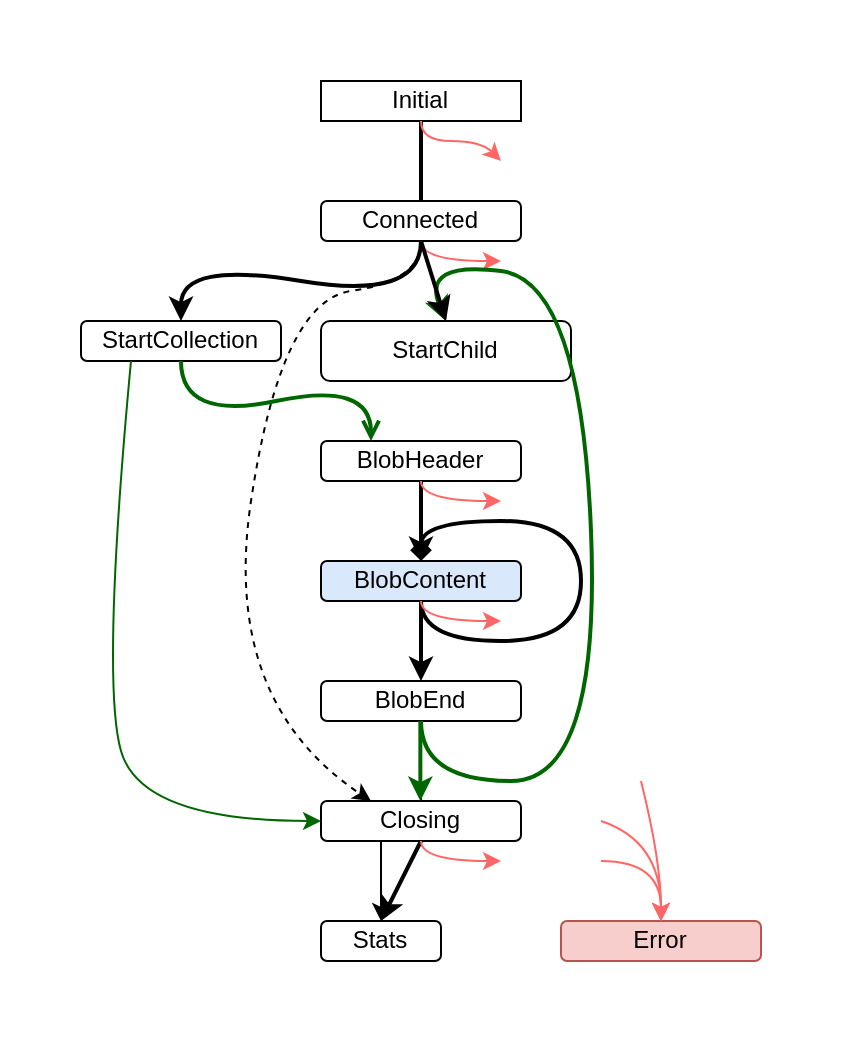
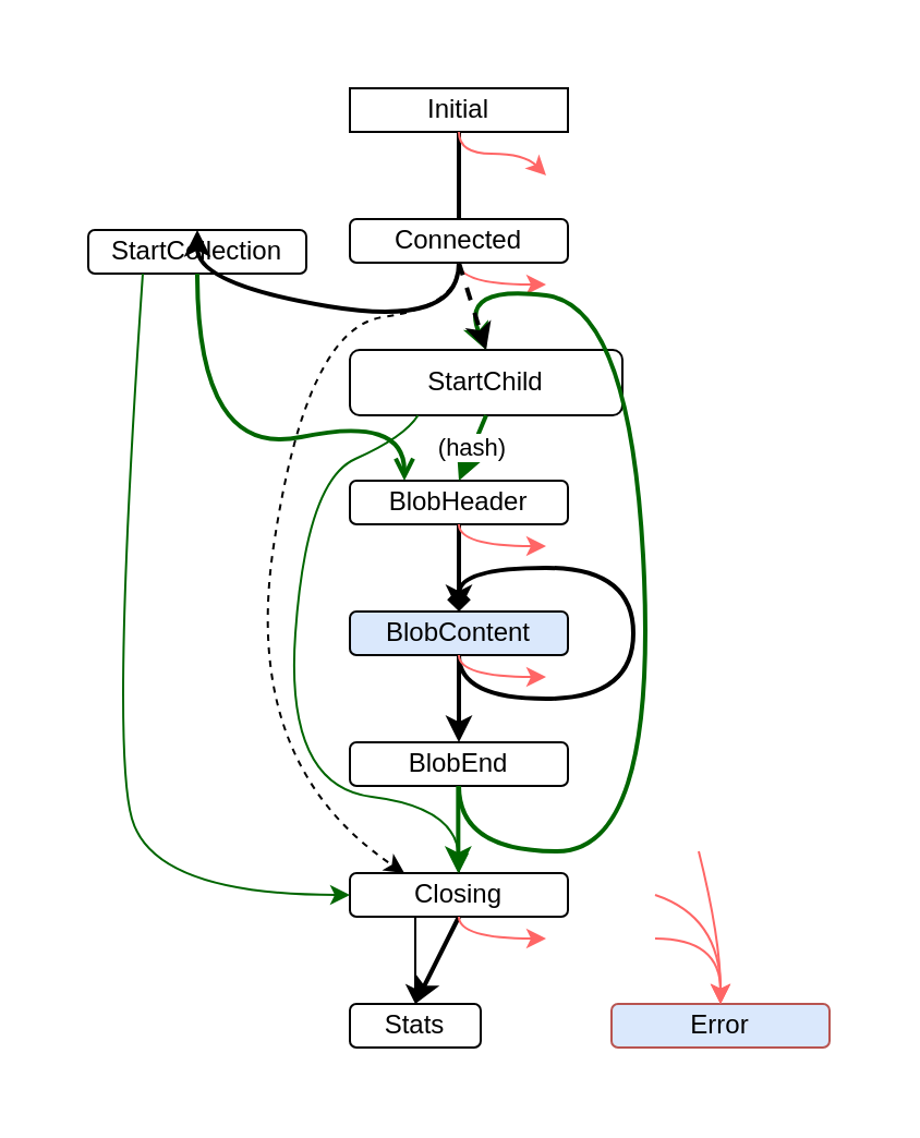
- <mxCell id="35" value="" style="endArrow=classic;html=1;rounded=0;exitX=0.5;exitY=1;exitDx=0;exitDy=0;entryX=0.5;entryY=0;entryDx=0;entryDy=0;strokeWidth=2;" edge="1" parent="1" source="4" target="5"><mxGeometry width="50" height="50" relative="1" as="geometry"><mxPoint x="290" y="250" as="sourcePoint" /><mxPoint x="340" y="200" as="targetPoint" /></mxGeometry></mxCell>
+ <mxCell id="35" value="" style="endArrow=classic;html=1;rounded=0;exitX=0.5;exitY=1;exitDx=0;exitDy=0;entryX=0.5;entryY=0;entryDx=0;entryDy=0;strokeWidth=2;dashed=1;" edge="1" parent="1" source="4" target="5"><mxGeometry width="50" height="50" relative="1" as="geometry"><mxPoint x="290" y="250" as="sourcePoint" /><mxPoint x="340" y="200" as="targetPoint" /></mxGeometry></mxCell>
- <mxCell id="6" value="StartCollection" style="rounded=1;whiteSpace=wrap;html=1;" parent="1" vertex="1"><mxGeometry x="40" y="160" width="100" height="20" as="geometry" /></mxCell>
+ <mxCell id="6" value="StartCollection" style="rounded=1;whiteSpace=wrap;html=1;" parent="1" vertex="1"><mxGeometry x="40" y="105" width="100" height="20" as="geometry" /></mxCell>
+ <mxCell id="34" value="(hash)" style="endArrow=classic;html=1;rounded=0;exitX=0.5;exitY=1;exitDx=0;exitDy=0;entryX=0.5;entryY=0;entryDx=0;entryDy=0;strokeWidth=2;strokeColor=#006600;" edge="1" parent="1" source="5" target="7"><mxGeometry width="50" height="50" relative="1" as="geometry"><mxPoint x="290" y="250" as="sourcePoint" /><mxPoint x="340" y="200" as="targetPoint" /></mxGeometry></mxCell>
+ <mxCell id="29" value="" style="curved=1;endArrow=classic;html=1;rounded=0;exitX=0.25;exitY=1;exitDx=0;exitDy=0;entryX=0.5;entryY=0;entryDx=0;entryDy=0;strokeWidth=1;strokeColor=#006600;" edge="1" parent="1" source="5" target="11"><mxGeometry width="50" height="50" relative="1" as="geometry"><mxPoint x="280" y="260" as="sourcePoint" /><mxPoint x="330" y="210" as="targetPoint" /><Array as="points"><mxPoint x="185" y="200" /><mxPoint x="140" y="220" /><mxPoint x="130" y="360" /><mxPoint x="210" y="370" /></Array></mxGeometry></mxCell>
- <mxCell id="21" value="Error" style="rounded=1;whiteSpace=wrap;html=1;fillColor=#f8cecc;strokeColor=#b85450;" parent="1" vertex="1"><mxGeometry x="280" y="460" width="100" height="20" as="geometry" /></mxCell>
+ <mxCell id="21" value="Error" style="rounded=1;whiteSpace=wrap;html=1;fillColor=#dae8fc;strokeColor=#b85450;" parent="1" vertex="1"><mxGeometry x="280" y="460" width="100" height="20" as="geometry" /></mxCell>
